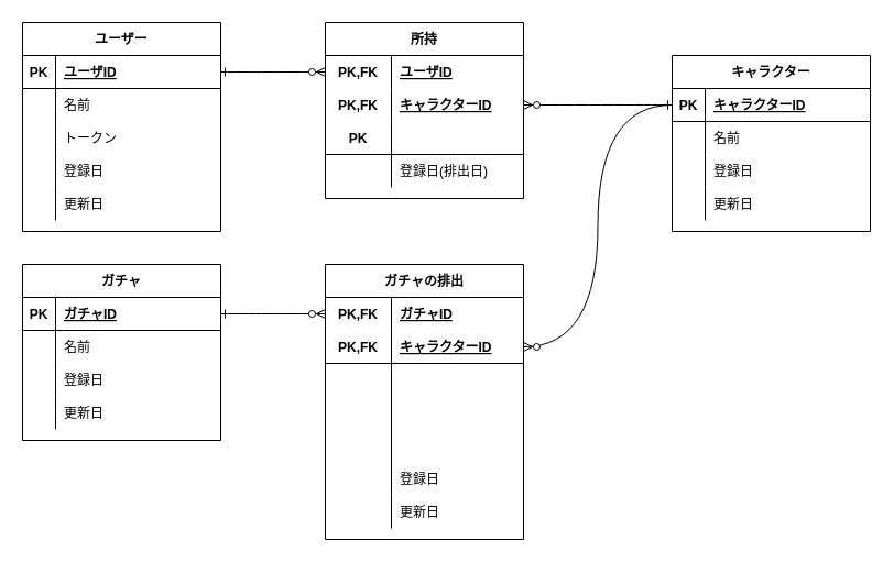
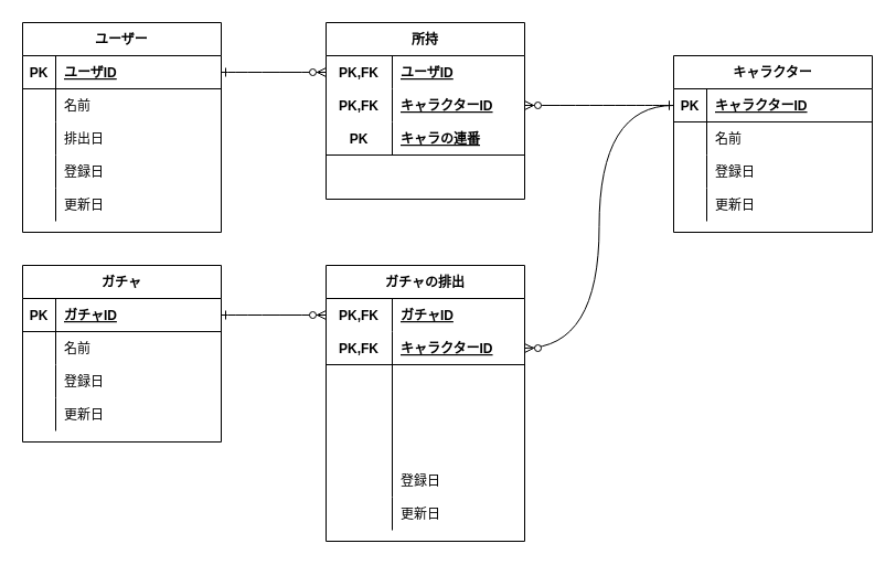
- <mxCell id="11" value="トークン" style="shape=partialRectangle;connectable=0;fillColor=none;top=0;left=0;bottom=0;right=0;align=left;spacingLeft=6;overflow=hidden;" parent="9" vertex="1"><mxGeometry x="30" width="150" height="30" as="geometry" /></mxCell>
+ <mxCell id="11" value="排出日" style="shape=partialRectangle;connectable=0;fillColor=none;top=0;left=0;bottom=0;right=0;align=left;spacingLeft=6;overflow=hidden;" parent="9" vertex="1"><mxGeometry x="30" width="150" height="30" as="geometry" /></mxCell>
+ <mxCell id="40" value="キャラの連番" style="shape=partialRectangle;connectable=0;fillColor=none;top=0;left=0;bottom=0;right=0;align=left;spacingLeft=6;fontStyle=5;overflow=hidden;" parent="38" vertex="1"><mxGeometry x="60" width="120" height="30" as="geometry" /></mxCell>
- <mxCell id="43" value="登録日(排出日)" style="shape=partialRectangle;connectable=0;fillColor=none;top=0;left=0;bottom=0;right=0;align=left;spacingLeft=6;overflow=hidden;" parent="41" vertex="1"><mxGeometry x="60" width="120" height="30" as="geometry" /></mxCell>
